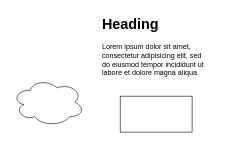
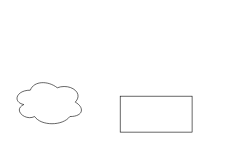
- <mxCell id="3" value="&lt;h1&gt;Heading&lt;/h1&gt;&lt;p&gt;Lorem ipsum dolor sit amet, consectetur adipisicing elit, sed do eiusmod tempor incididunt ut labore et dolore magna aliqua.&lt;/p&gt;" style="text;html=1;strokeColor=none;fillColor=none;spacing=5;spacingTop=-20;whiteSpace=wrap;overflow=hidden;rounded=0;" vertex="1" parent="1"><mxGeometry x="165" y="20" width="190" height="120" as="geometry" /></mxCell>
